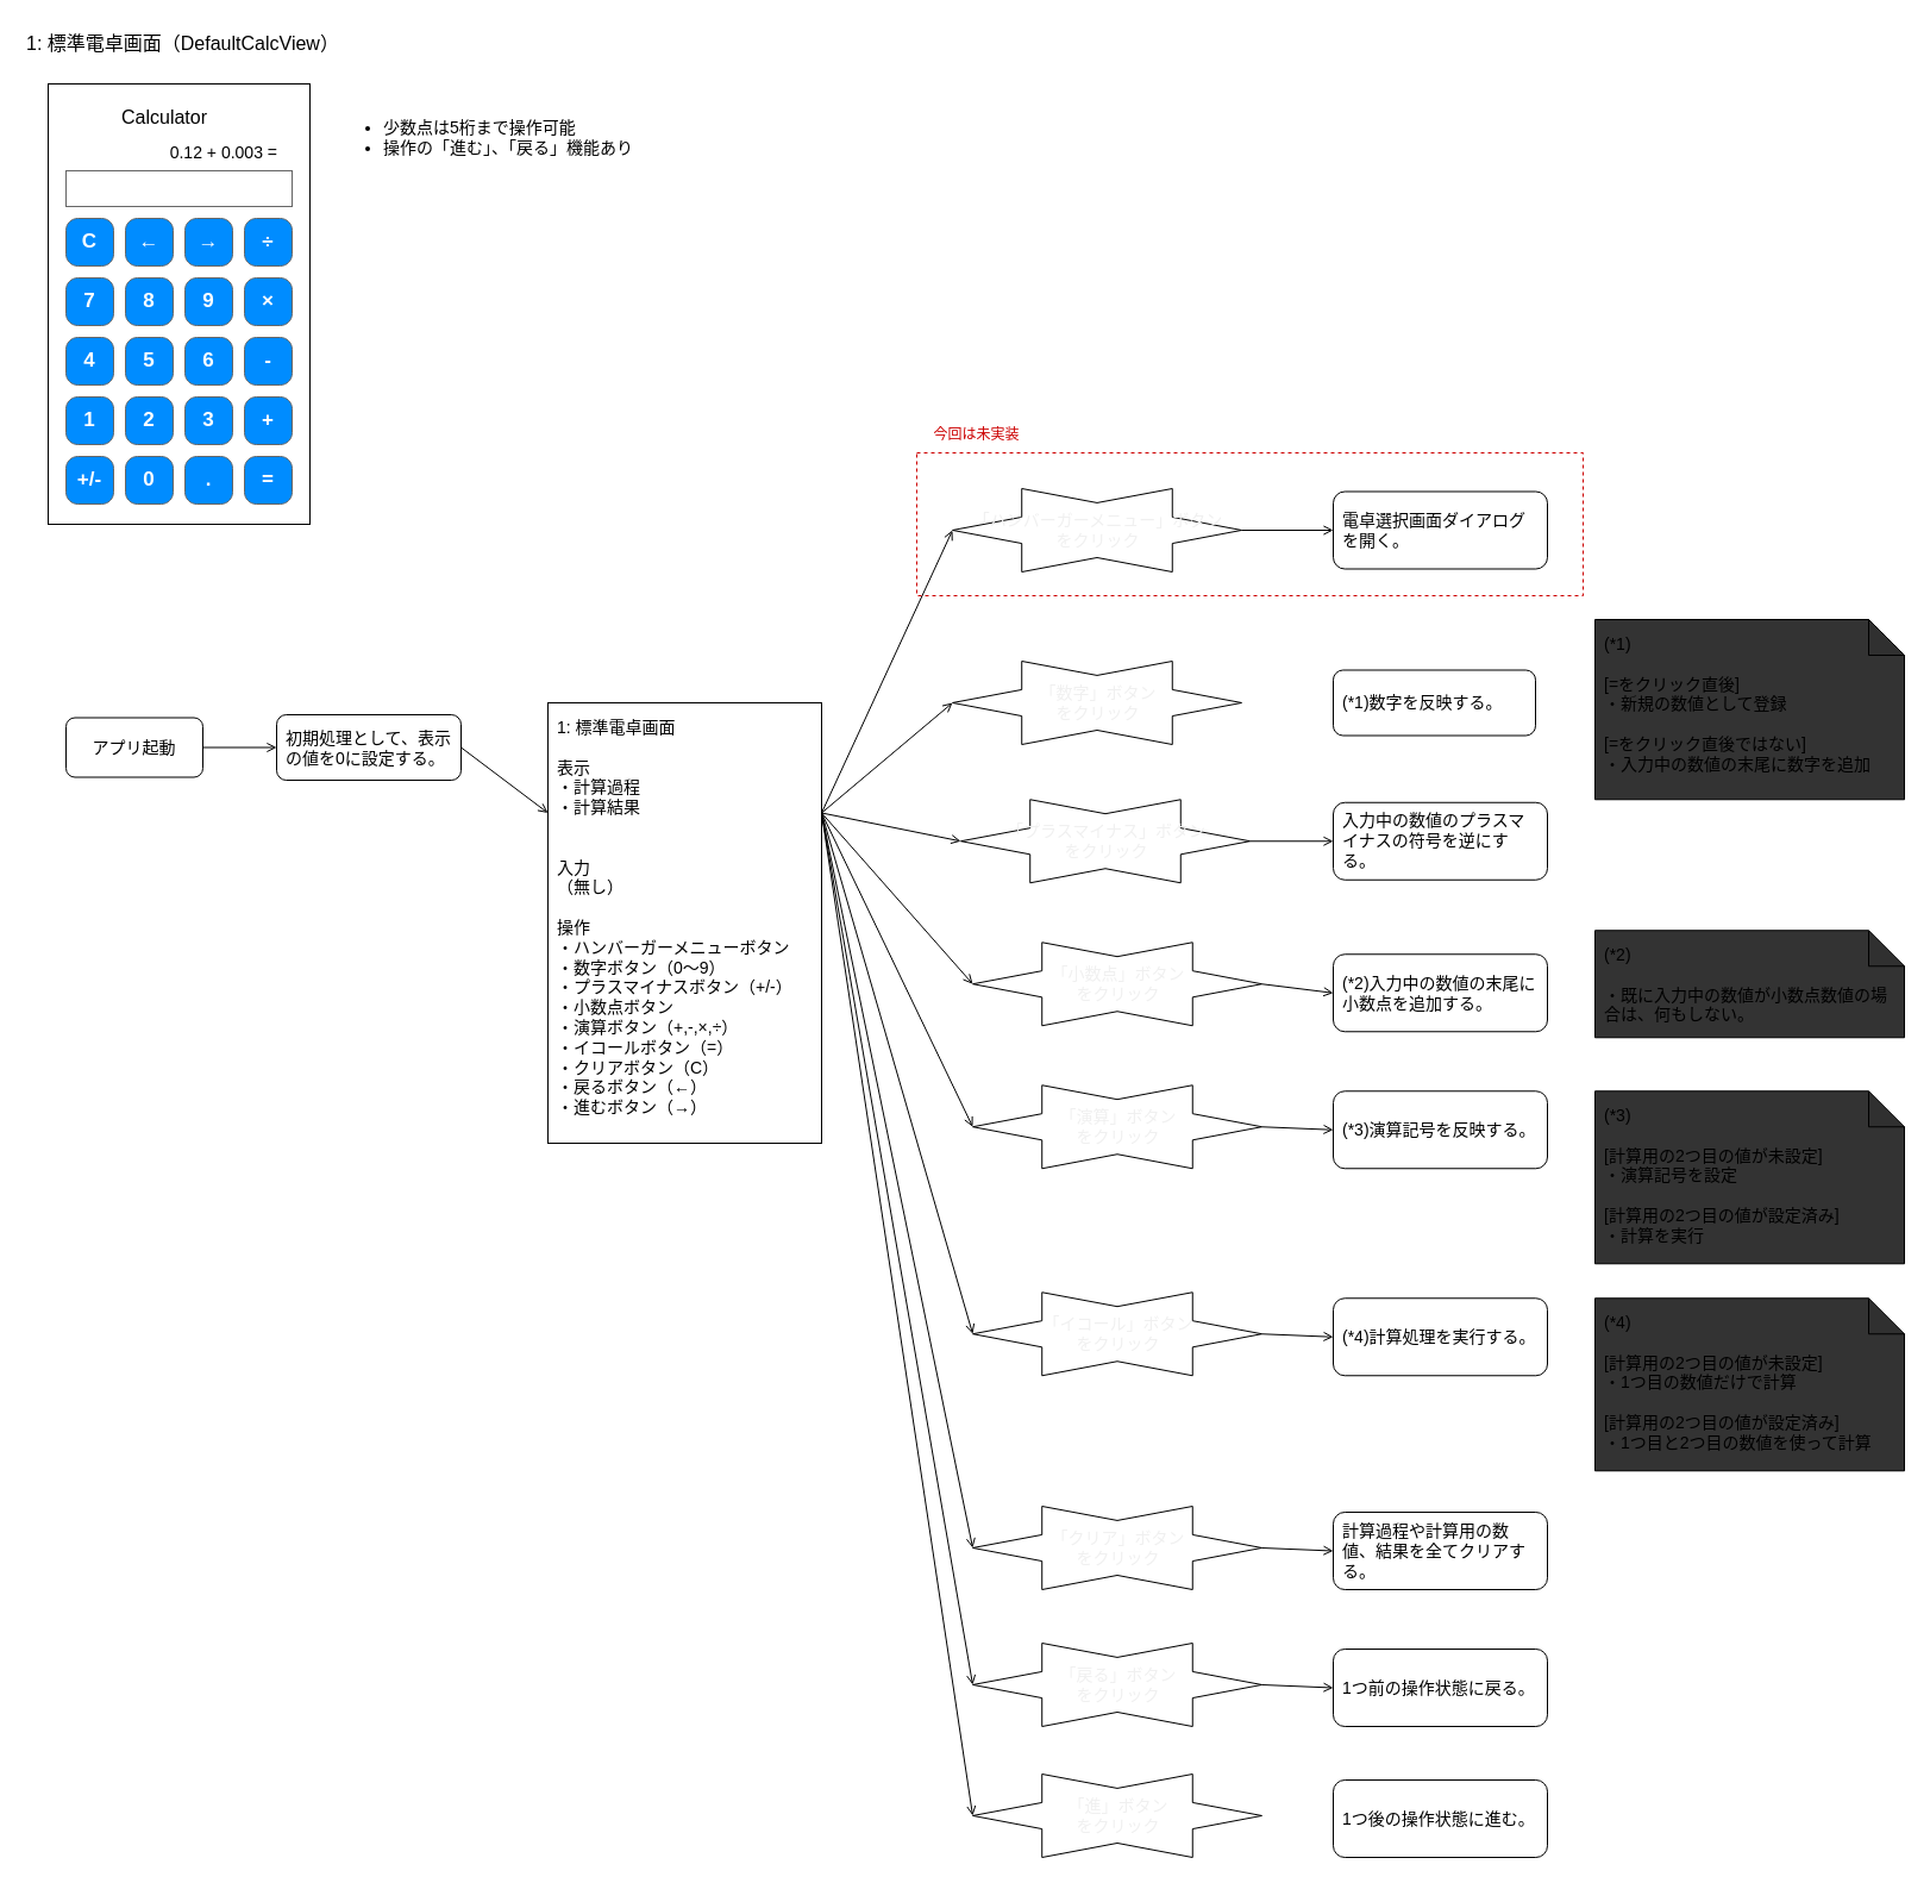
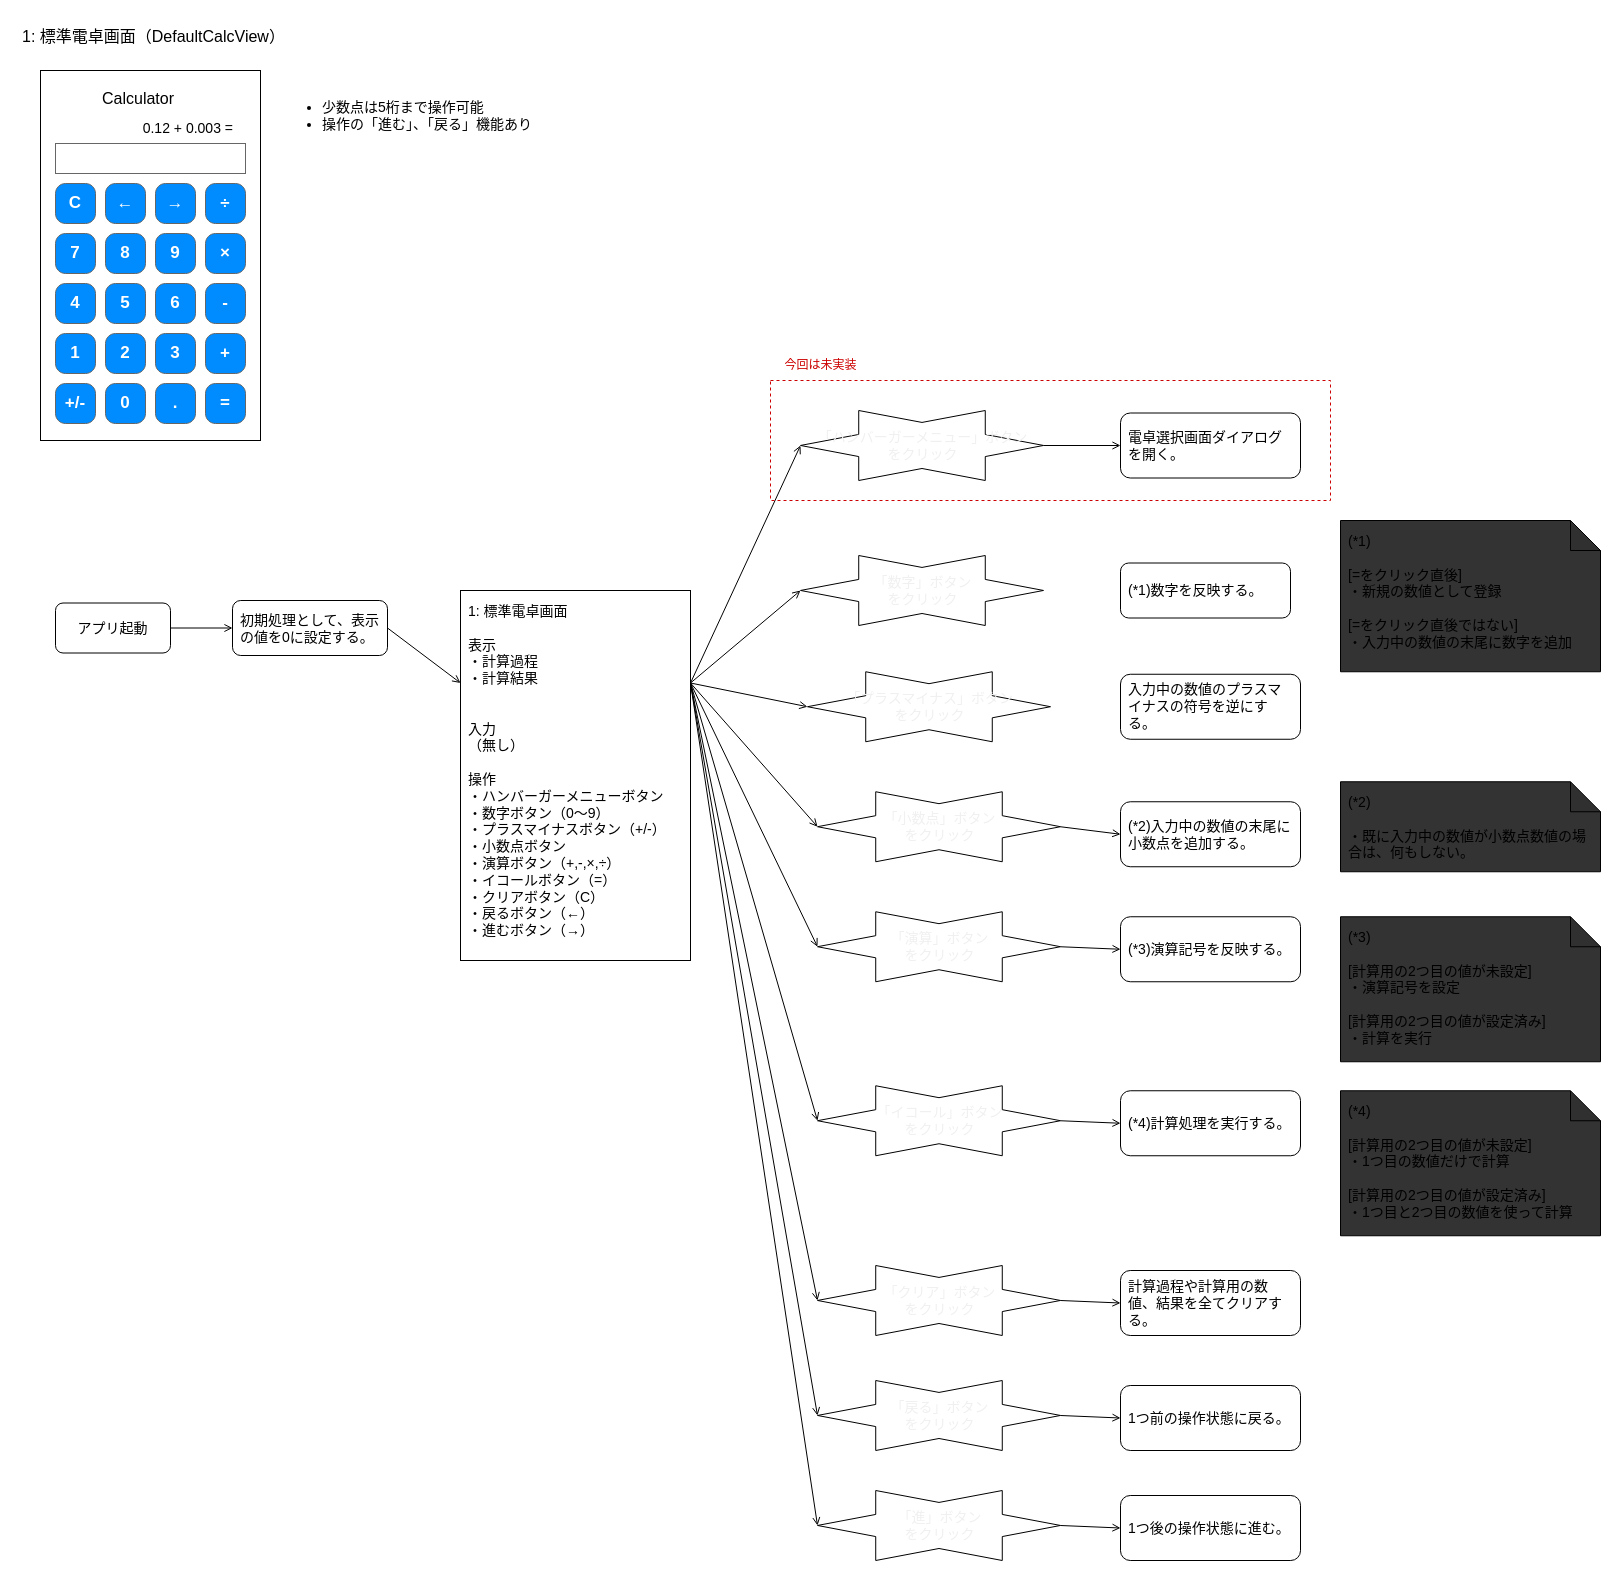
- <mxCell id="44" style="edgeStyle=none;html=1;exitX=1;exitY=0.5;exitDx=0;exitDy=0;exitPerimeter=0;entryX=0;entryY=0.5;entryDx=0;entryDy=0;fontSize=14;fontColor=#000000;endArrow=open;endFill=0;startSize=6;endSize=6;" parent="1" source="45" target="46" edge="1"><mxGeometry relative="1" as="geometry" /></mxCell>
+ <mxCell id="65" style="edgeStyle=none;html=1;exitX=1;exitY=0.5;exitDx=0;exitDy=0;exitPerimeter=0;entryX=0;entryY=0.5;entryDx=0;entryDy=0;fontSize=14;fontColor=#000000;endArrow=open;endFill=0;startSize=6;endSize=6;" parent="1" source="66" target="68" edge="1"><mxGeometry relative="1" as="geometry" /></mxCell>
